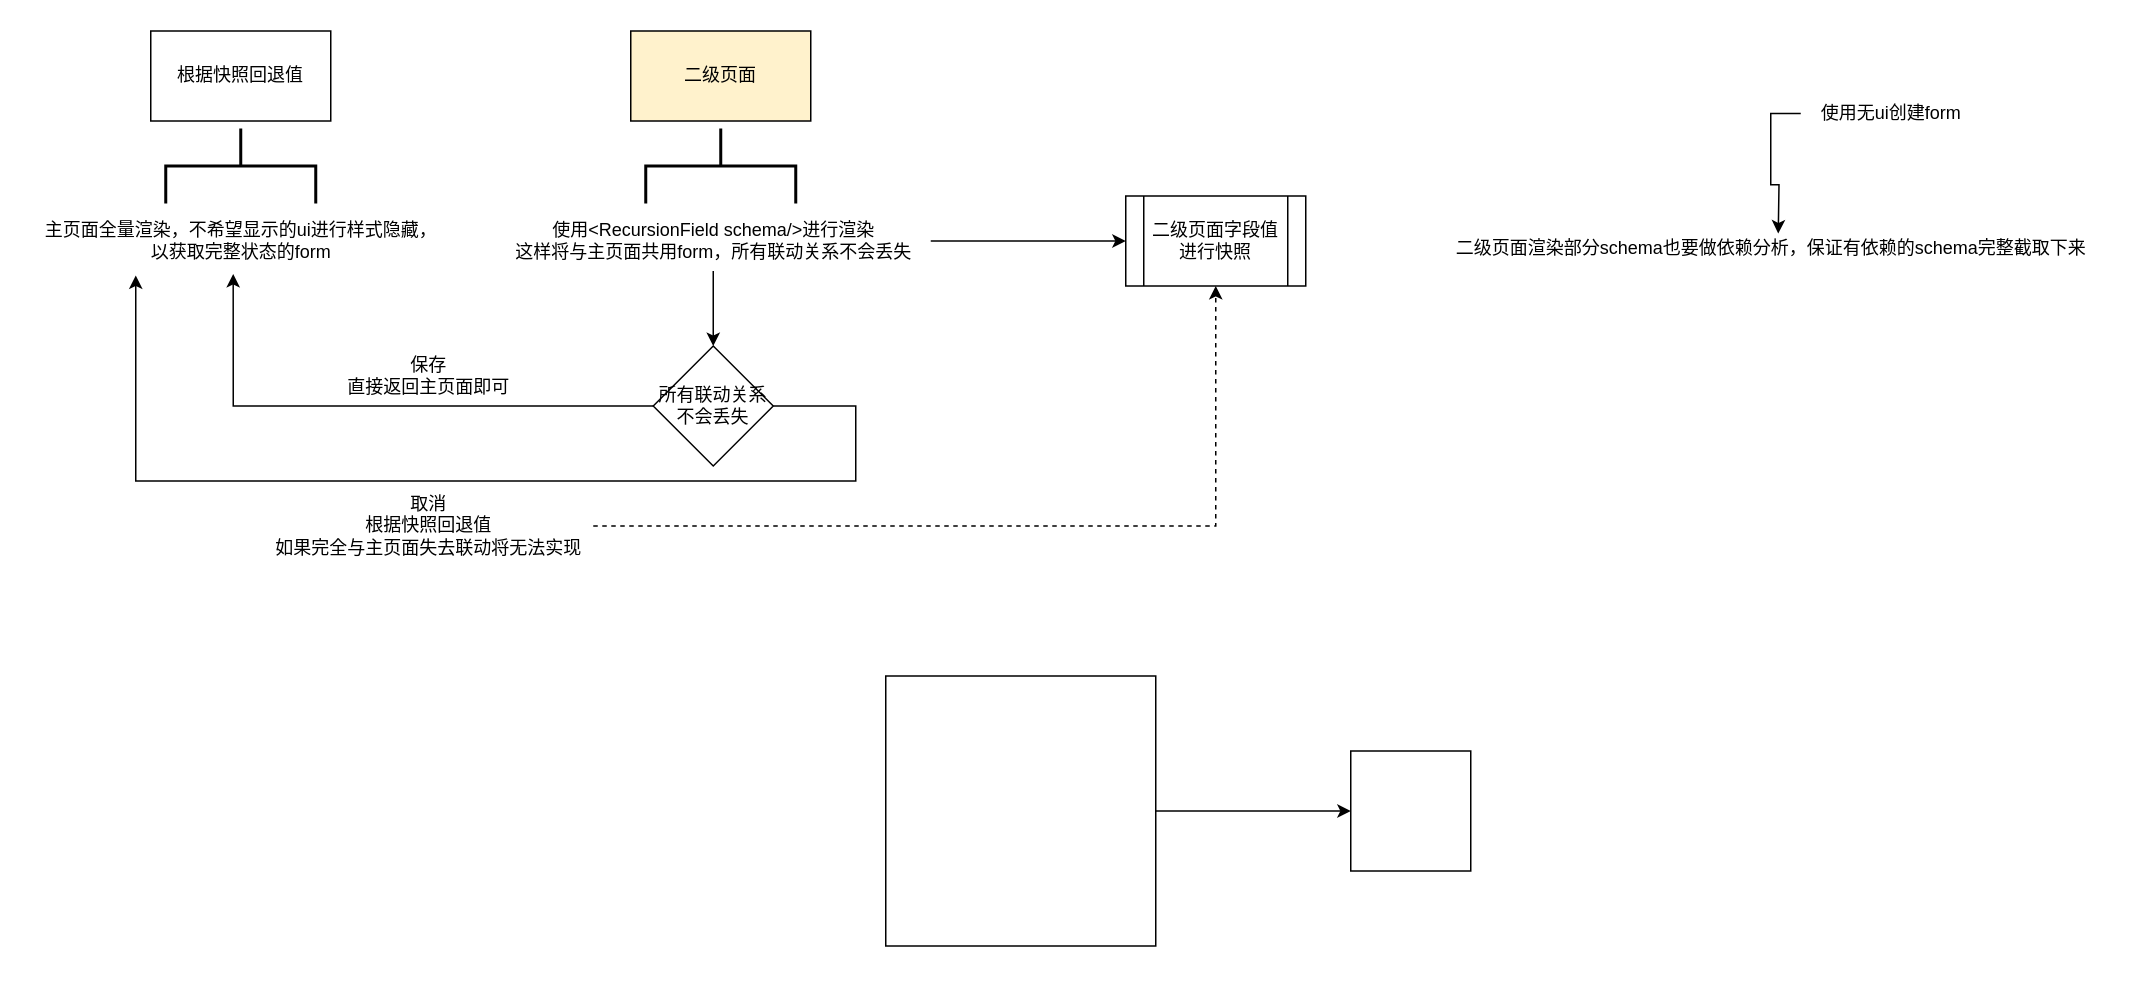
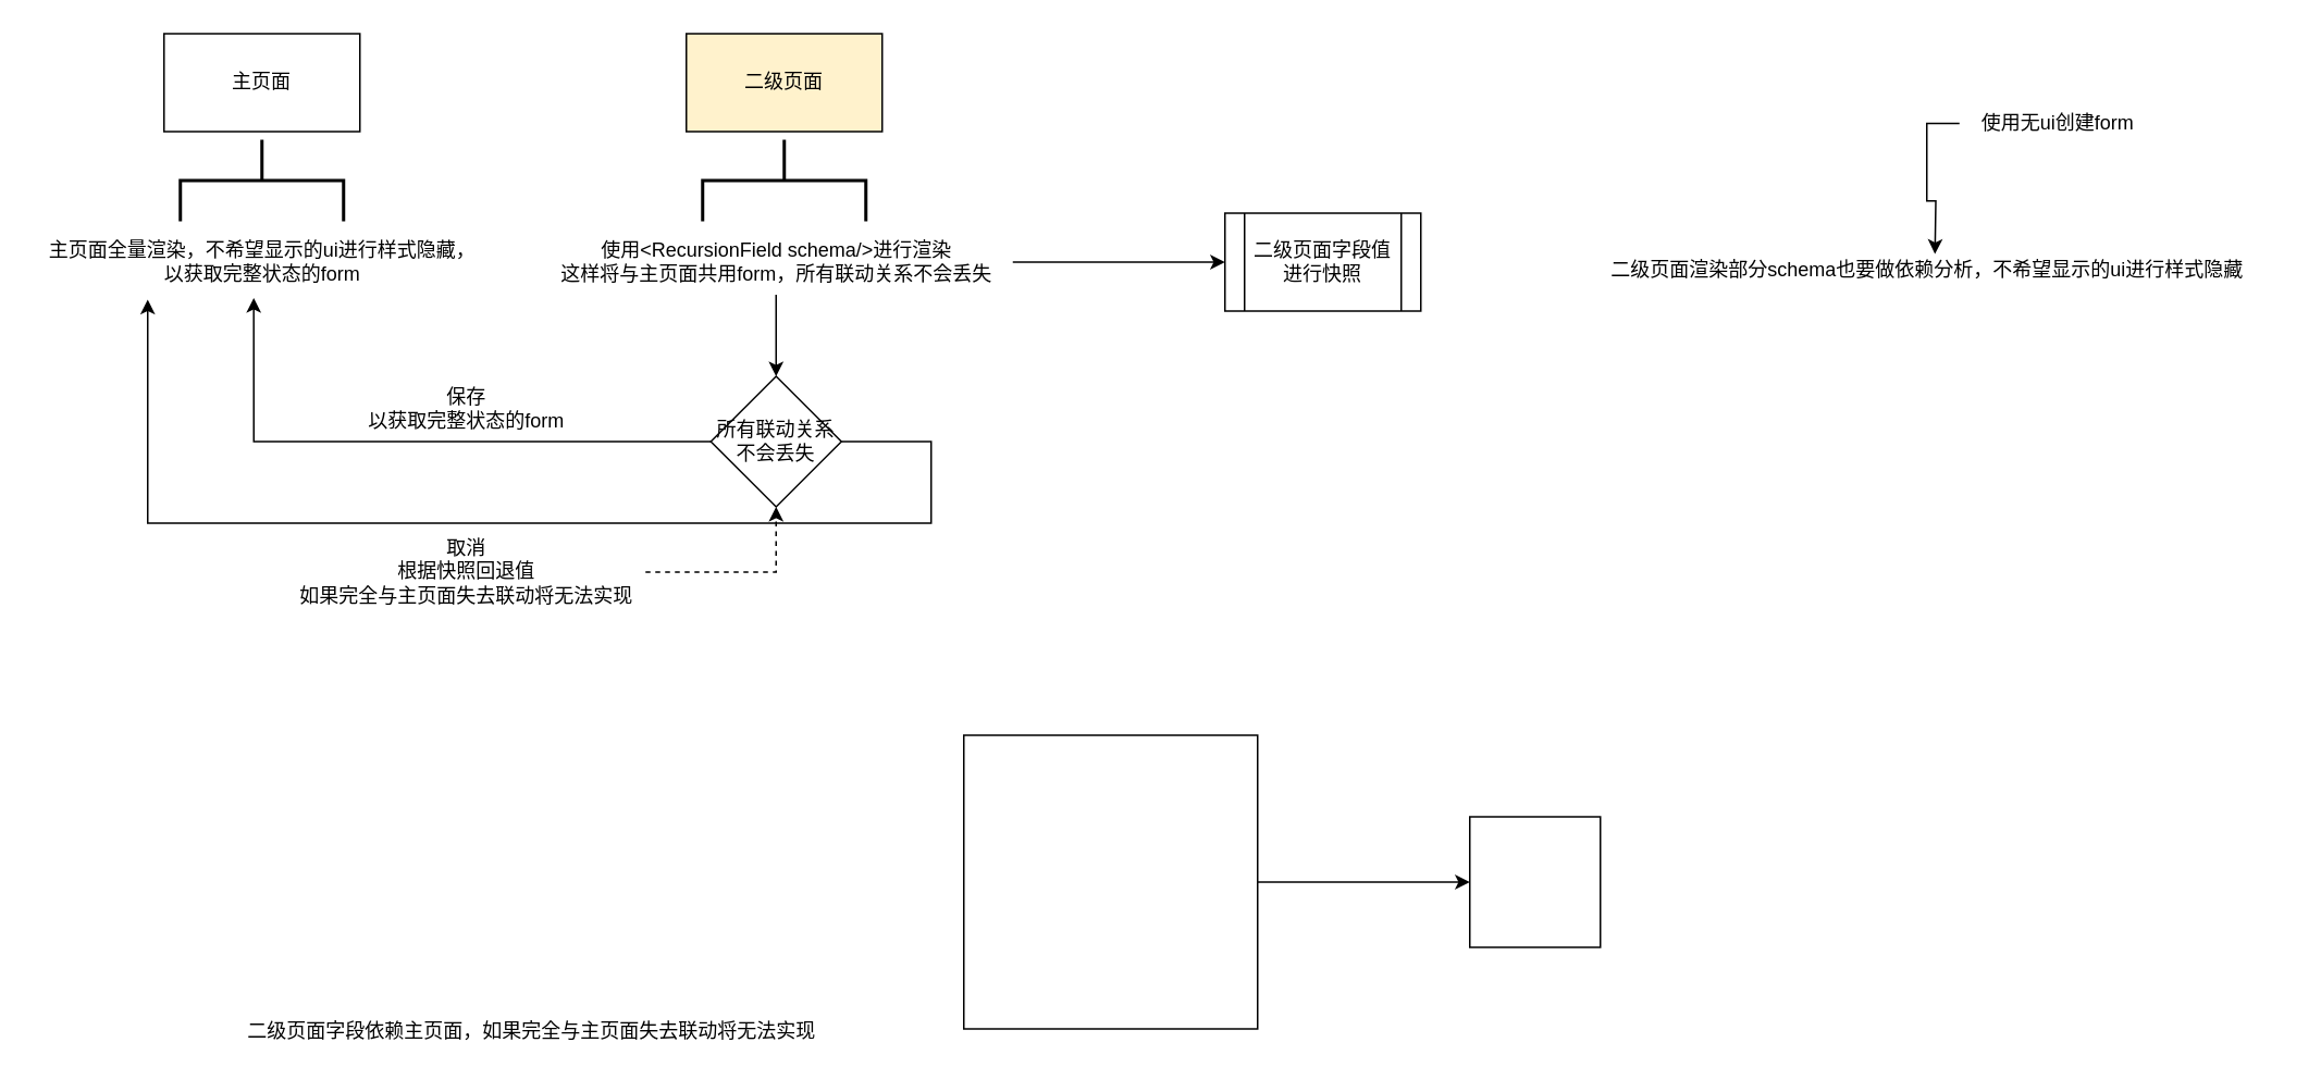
- <mxCell id="2" value="根据快照回退值" style="rounded=0;whiteSpace=wrap;html=1;" parent="1" vertex="1"><mxGeometry x="100" y="20" width="120" height="60" as="geometry" /></mxCell>
+ <mxCell id="2" value="主页面" style="rounded=0;whiteSpace=wrap;html=1;" parent="1" vertex="1"><mxGeometry x="100" y="20" width="120" height="60" as="geometry" /></mxCell>
- <mxCell id="11" value="二级页面渲染部分schema也要做依赖分析，保证有依赖的schema完整截取下来" style="text;html=1;align=center;verticalAlign=middle;resizable=0;points=[];autosize=1;strokeColor=none;fillColor=none;" parent="1" vertex="1"><mxGeometry x="960" y="150" width="440" height="30" as="geometry" /></mxCell>
+ <mxCell id="11" value="二级页面渲染部分schema也要做依赖分析，不希望显示的ui进行样式隐藏" style="text;html=1;align=center;verticalAlign=middle;resizable=0;points=[];autosize=1;strokeColor=none;fillColor=none;" parent="1" vertex="1"><mxGeometry x="960" y="150" width="440" height="30" as="geometry" /></mxCell>
- <mxCell id="17" value="保存&lt;br&gt;直接返回主页面即可" style="text;html=1;align=center;verticalAlign=middle;resizable=0;points=[];autosize=1;strokeColor=none;fillColor=none;" parent="1" vertex="1"><mxGeometry x="220" y="230" width="130" height="40" as="geometry" /></mxCell>
+ <mxCell id="17" value="保存&lt;br&gt;以获取完整状态的form" style="text;html=1;align=center;verticalAlign=middle;resizable=0;points=[];autosize=1;strokeColor=none;fillColor=none;" parent="1" vertex="1"><mxGeometry x="220" y="230" width="130" height="40" as="geometry" /></mxCell>
- <mxCell id="18" style="edgeStyle=orthogonalEdgeStyle;rounded=0;orthogonalLoop=1;jettySize=auto;html=1;entryX=0.5;entryY=1;entryDx=0;entryDy=0;dashed=1;" parent="1" source="19" target="20" edge="1"><mxGeometry relative="1" as="geometry" /></mxCell>
+ <mxCell id="18" style="edgeStyle=orthogonalEdgeStyle;rounded=0;orthogonalLoop=1;jettySize=auto;html=1;dashed=1;" parent="1" source="19" target="16" edge="1"><mxGeometry relative="1" as="geometry" /></mxCell>
+ <mxCell id="10" value="二级页面字段依赖主页面，如果完全与主页面失去联动将无法实现" style="text;html=1;align=center;verticalAlign=middle;resizable=0;points=[];autosize=1;strokeColor=none;fillColor=none;" parent="1" vertex="1"><mxGeometry x="140" y="617" width="370" height="30" as="geometry" /></mxCell>
